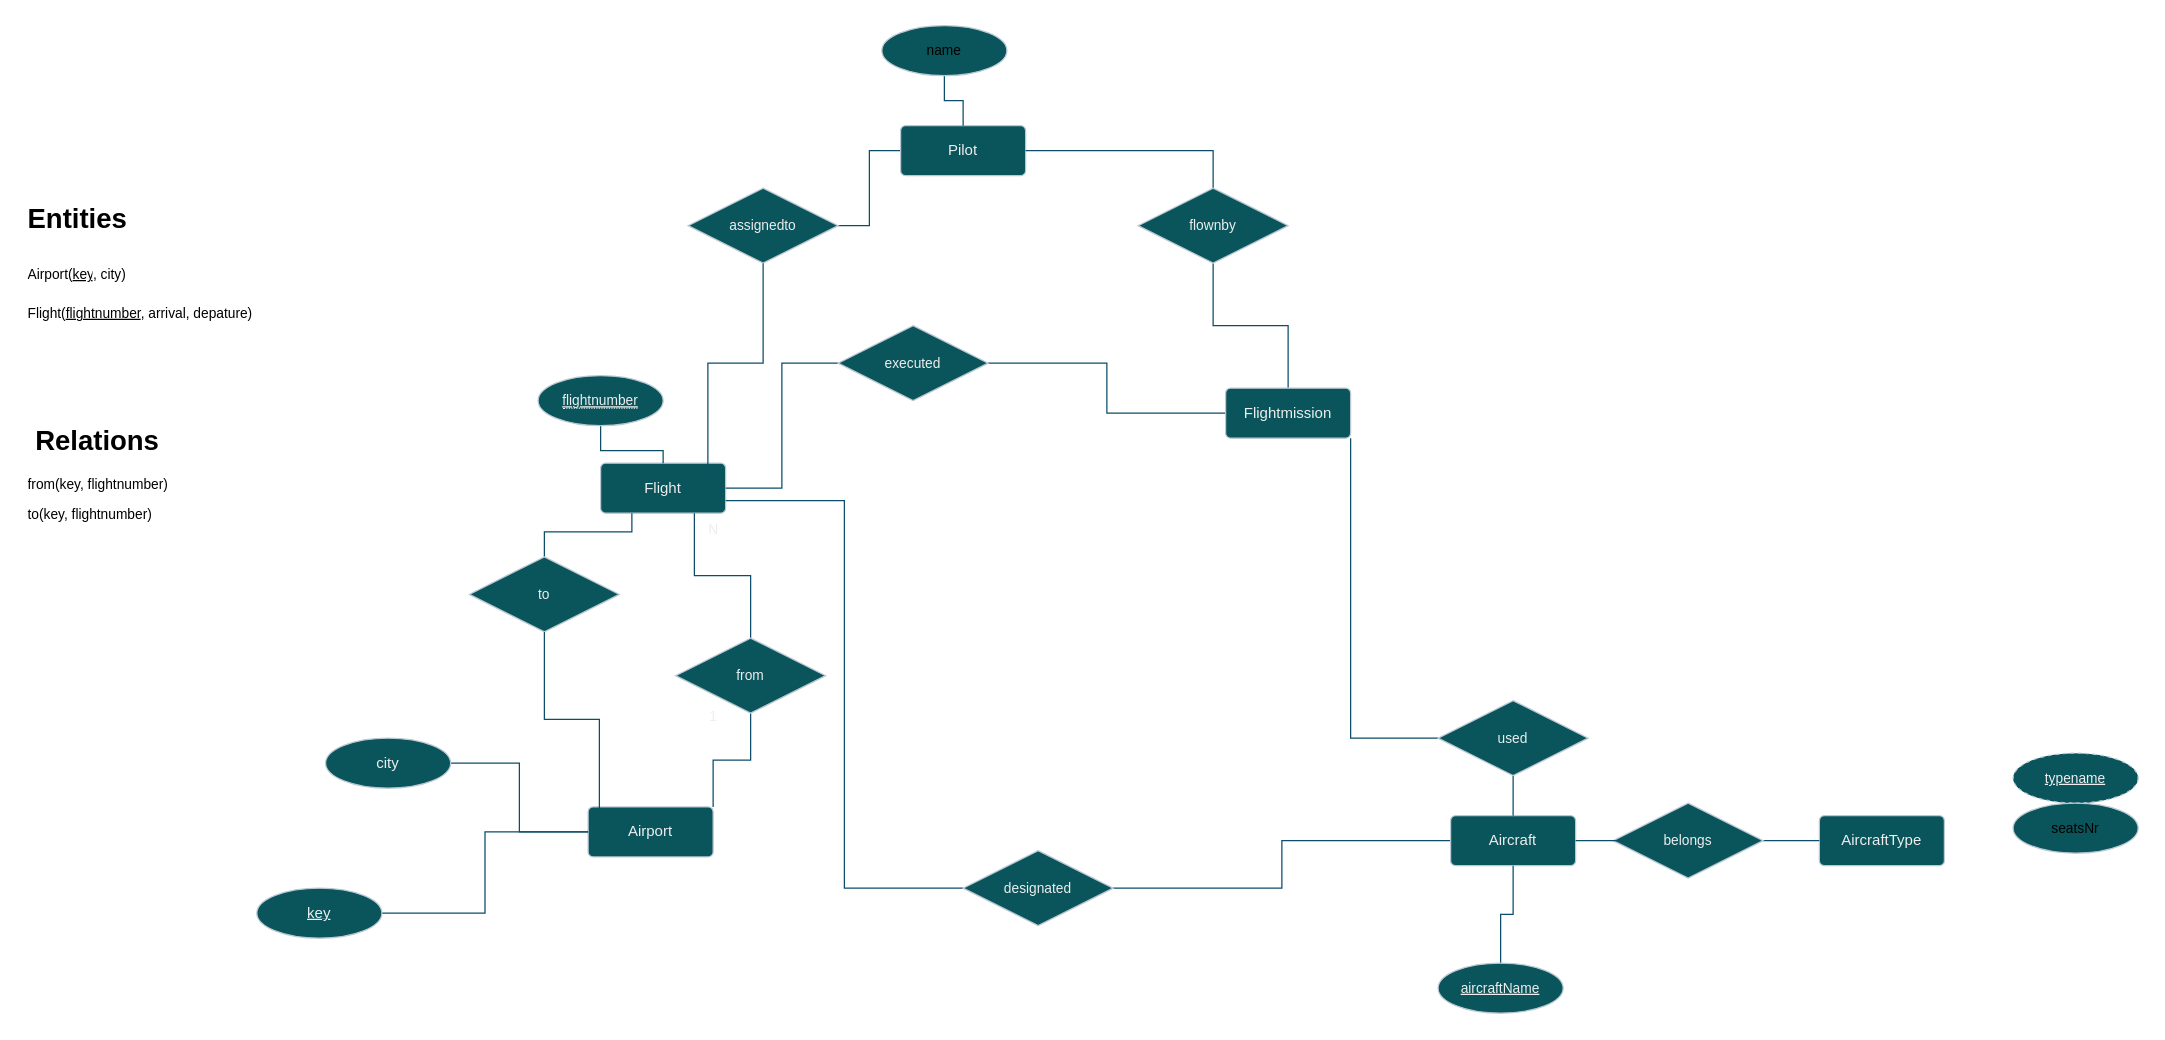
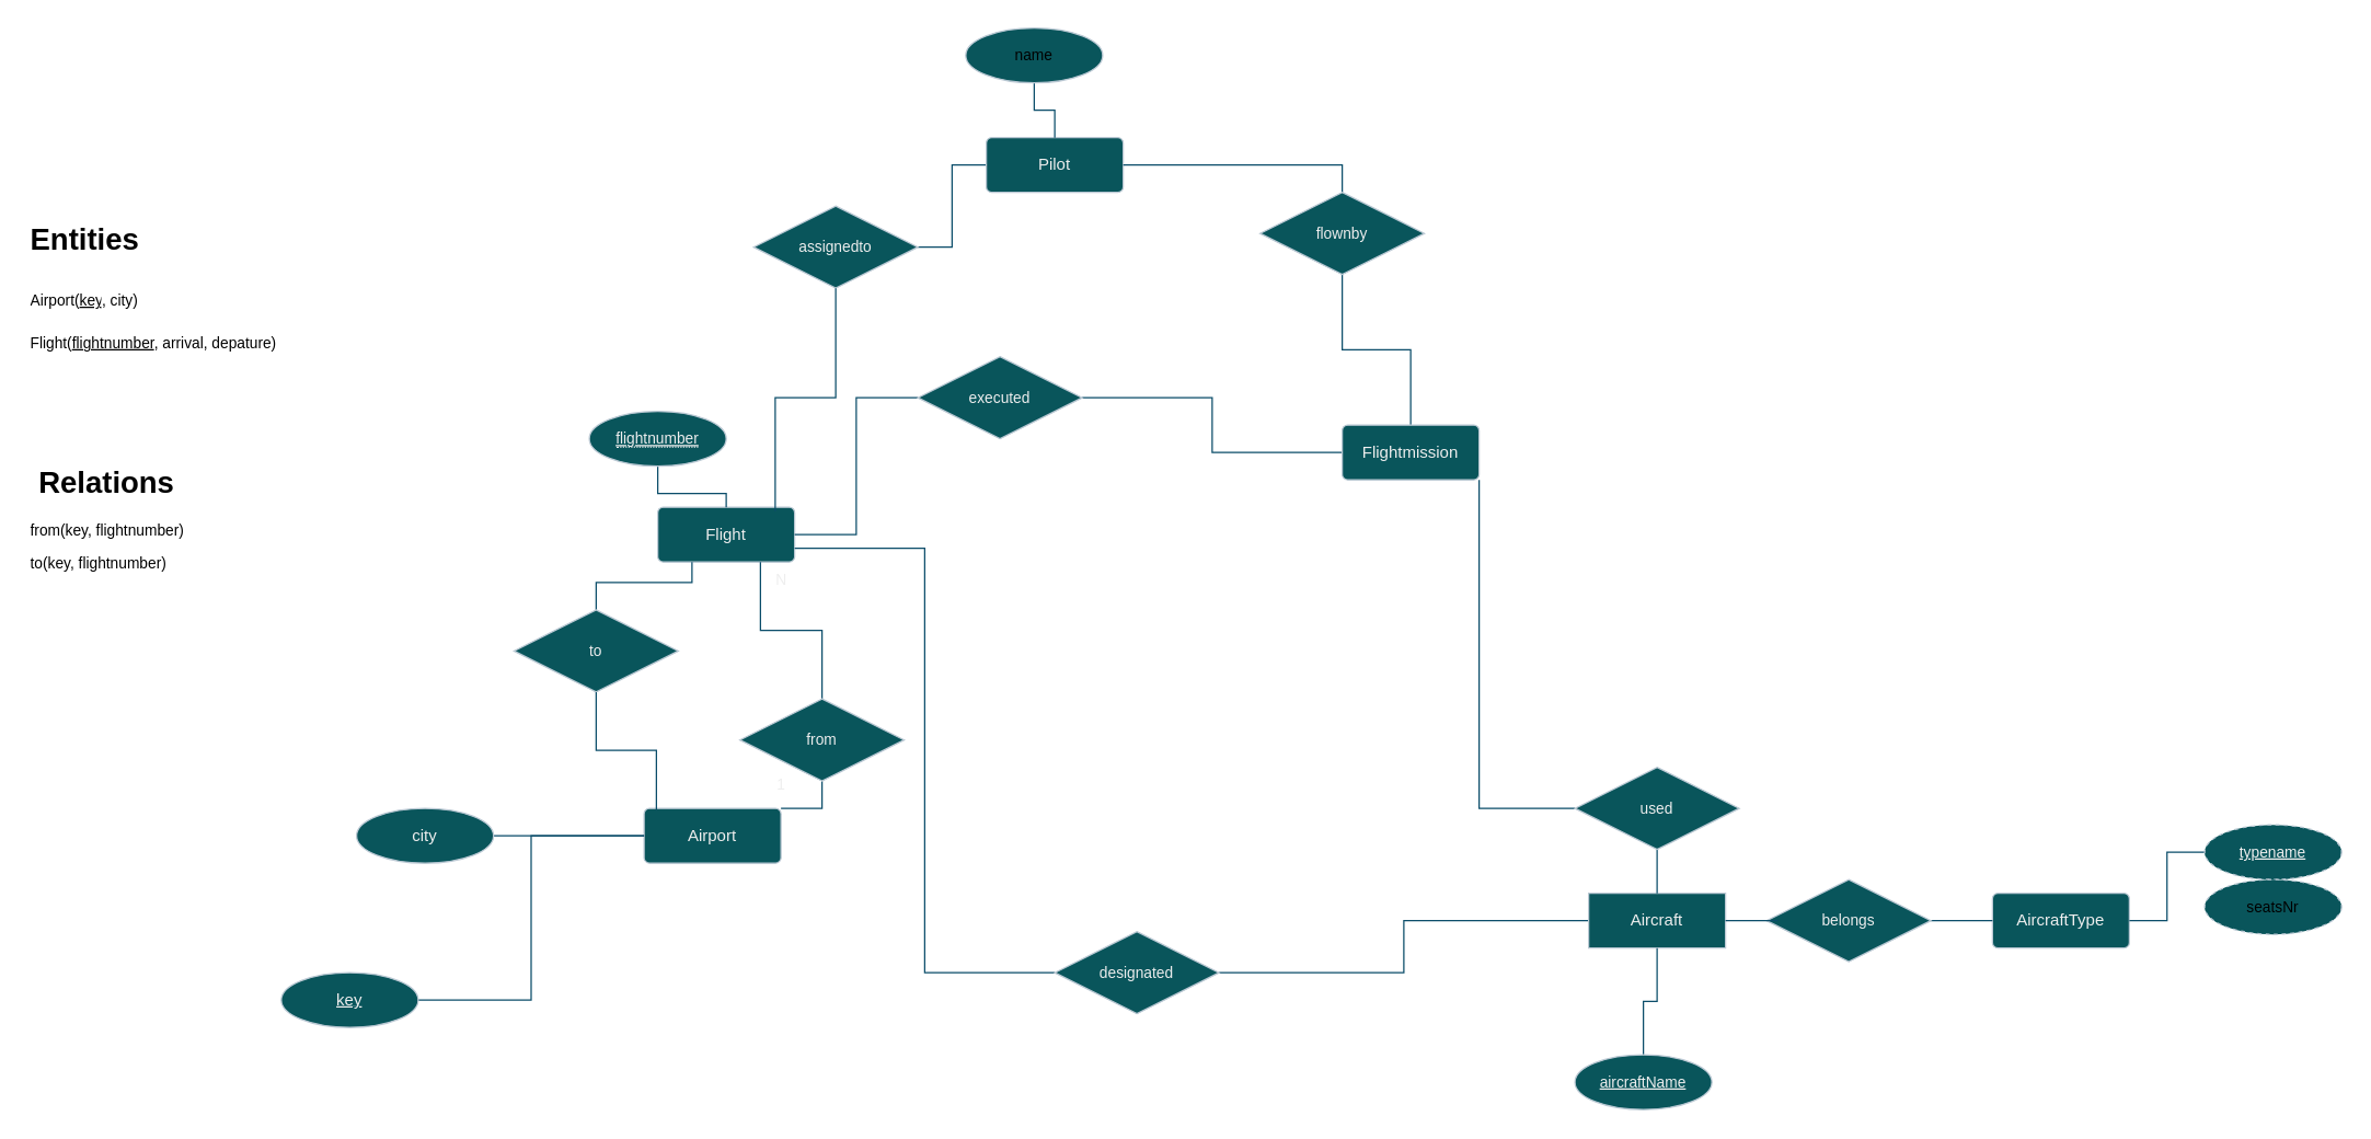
- <mxCell id="37" value="flownby" style="shape=rhombus;perimeter=rhombusPerimeter;whiteSpace=wrap;html=1;align=center;strokeColor=#BAC8D3;fontFamily=Helvetica;fontSize=11;fontColor=#EEEEEE;labelBackgroundColor=none;fillColor=#09555B;" vertex="1" parent="1"><mxGeometry x="910" y="150" width="120" height="60" as="geometry" /></mxCell>
+ <mxCell id="37" value="flownby" style="shape=rhombus;perimeter=rhombusPerimeter;whiteSpace=wrap;html=1;align=center;strokeColor=#BAC8D3;fontFamily=Helvetica;fontSize=11;fontColor=#EEEEEE;labelBackgroundColor=none;fillColor=#09555B;" vertex="1" parent="1"><mxGeometry x="920" y="140" width="120" height="60" as="geometry" /></mxCell>
+ <mxCell id="41" style="edgeStyle=orthogonalEdgeStyle;rounded=0;orthogonalLoop=1;jettySize=auto;html=1;entryX=1;entryY=0.5;entryDx=0;entryDy=0;strokeColor=#0B4D6A;endArrow=none;startFill=0;" edge="1" parent="1" source="42" target="11"><mxGeometry relative="1" as="geometry" /></mxCell>
- <mxCell id="43" value="seatsNr" style="ellipse;whiteSpace=wrap;html=1;align=center;strokeColor=#BAC8D3;fontFamily=Helvetica;fontSize=11;fontColor=default;labelBackgroundColor=none;fillColor=#09555B;" vertex="1" parent="1"><mxGeometry x="1610" y="642" width="100" height="40" as="geometry" /></mxCell>
+ <mxCell id="43" value="seatsNr" style="ellipse;whiteSpace=wrap;html=1;align=center;strokeColor=#BAC8D3;fontFamily=Helvetica;fontSize=11;fontColor=default;labelBackgroundColor=none;fillColor=#09555B;dashed=1;" vertex="1" parent="1"><mxGeometry x="1610" y="642" width="100" height="40" as="geometry" /></mxCell>
- <mxCell id="3" value="Airport" style="rounded=1;arcSize=10;whiteSpace=wrap;html=1;align=center;labelBackgroundColor=none;fillColor=#09555B;strokeColor=#BAC8D3;fontColor=#EEEEEE;" parent="1" vertex="1"><mxGeometry x="470" y="645" width="100" height="40" as="geometry" /></mxCell>
+ <mxCell id="3" value="Airport" style="rounded=1;arcSize=10;whiteSpace=wrap;html=1;align=center;labelBackgroundColor=none;fillColor=#09555B;strokeColor=#BAC8D3;fontColor=#EEEEEE;" parent="1" vertex="1"><mxGeometry x="470" y="590" width="100" height="40" as="geometry" /></mxCell>
- <mxCell id="10" value="Aircraft" style="rounded=1;arcSize=10;whiteSpace=wrap;html=1;align=center;labelBackgroundColor=none;fillColor=#09555B;strokeColor=#BAC8D3;fontColor=#EEEEEE;" vertex="1" parent="1"><mxGeometry x="1160" y="652" width="100" height="40" as="geometry" /></mxCell>
+ <mxCell id="10" value="Aircraft" style="arcSize=10;whiteSpace=wrap;html=1;align=center;labelBackgroundColor=none;fillColor=#09555B;strokeColor=#BAC8D3;fontColor=#EEEEEE;rounded=0;" vertex="1" parent="1"><mxGeometry x="1160" y="652" width="100" height="40" as="geometry" /></mxCell>
